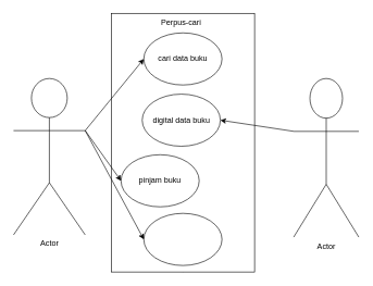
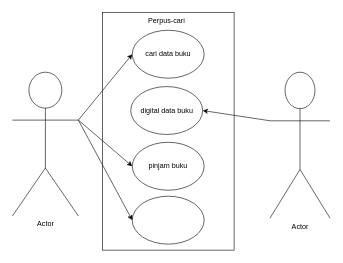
- <mxCell id="5" value="pinjam buku" style="ellipse;whiteSpace=wrap;html=1;" vertex="1" parent="1"><mxGeometry x="185" y="237" width="120" height="80" as="geometry" /></mxCell>
+ <mxCell id="5" value="pinjam buku" style="ellipse;whiteSpace=wrap;html=1;" vertex="1" parent="1"><mxGeometry x="220" y="237" width="120" height="80" as="geometry" /></mxCell>
